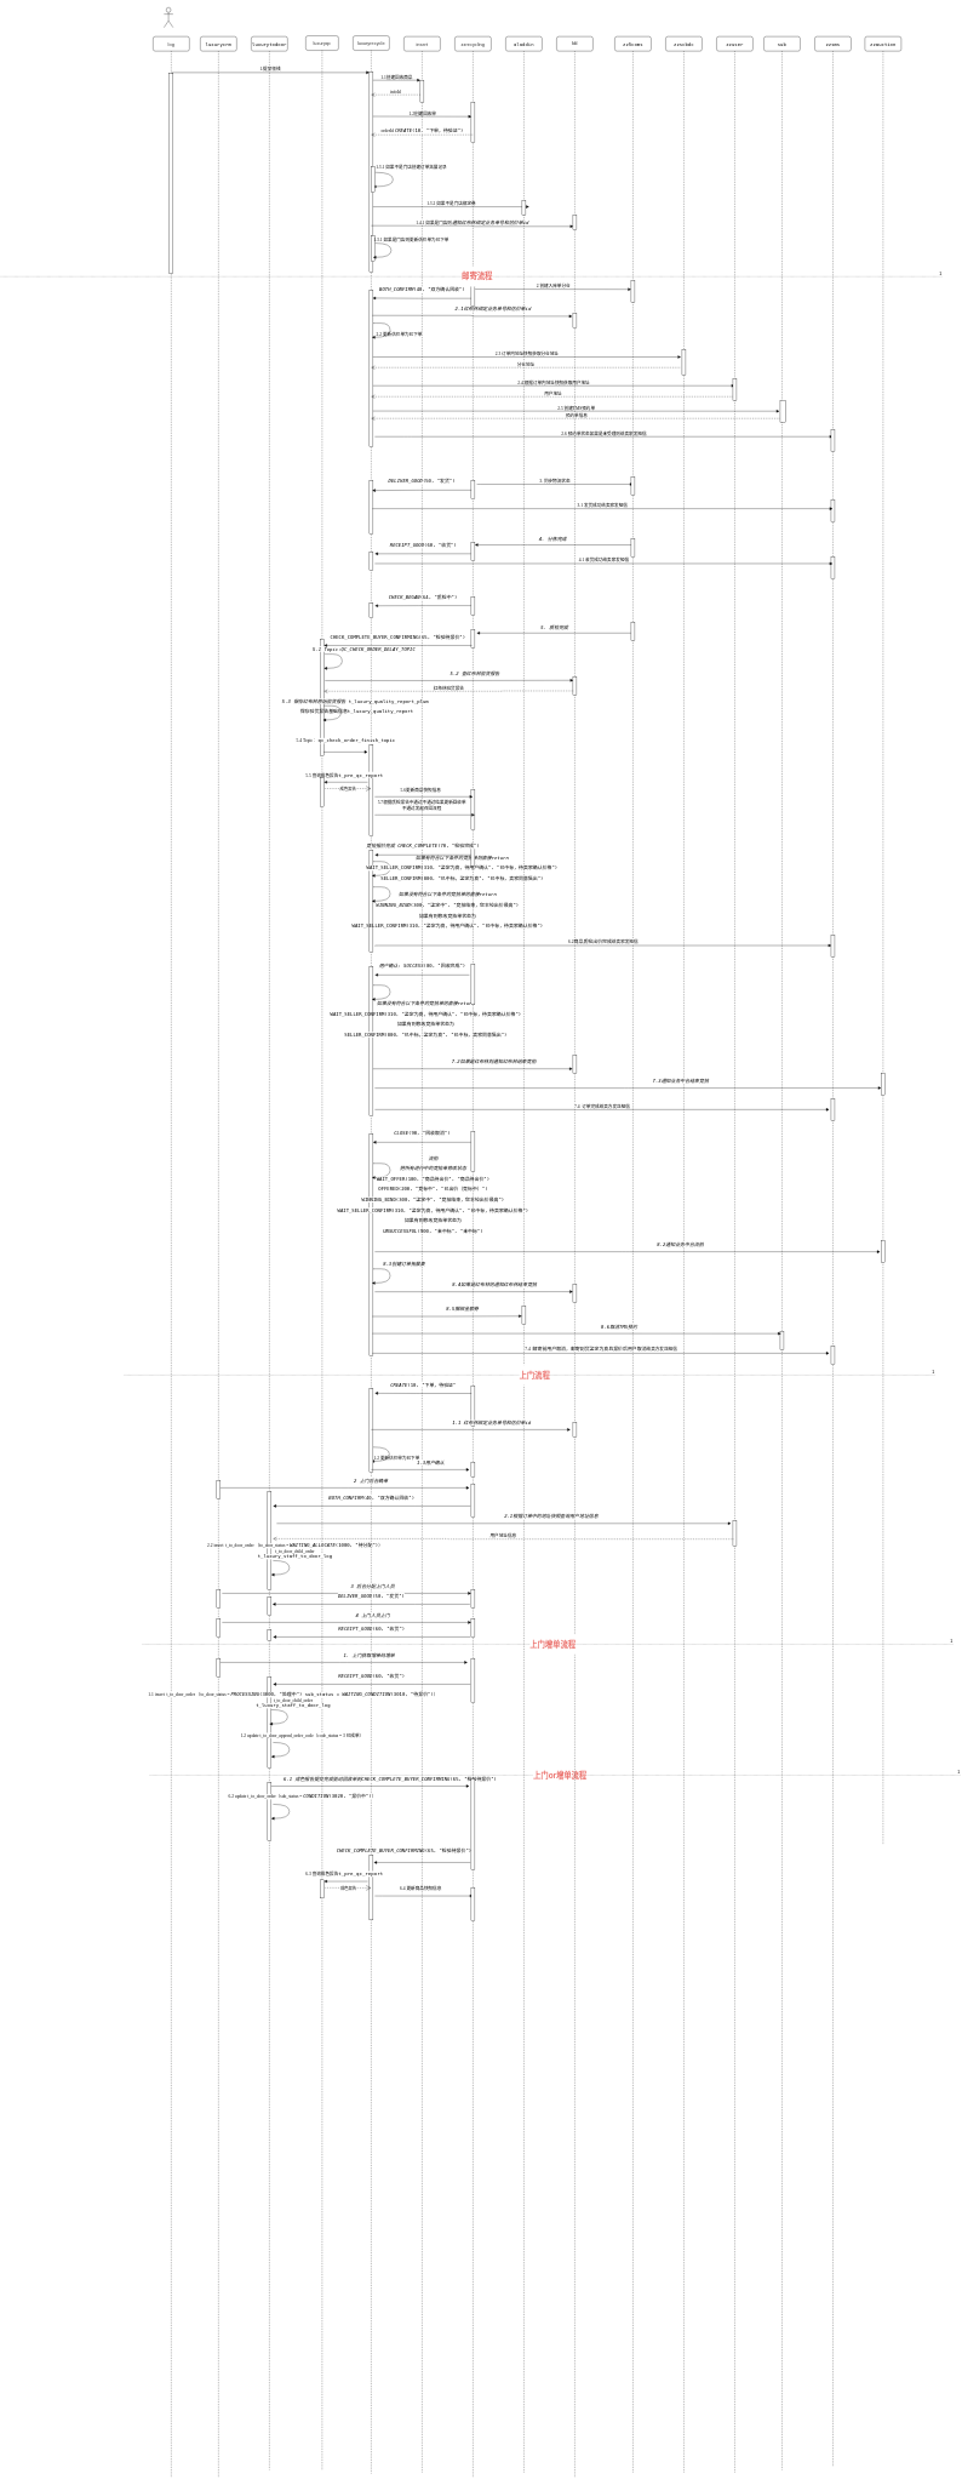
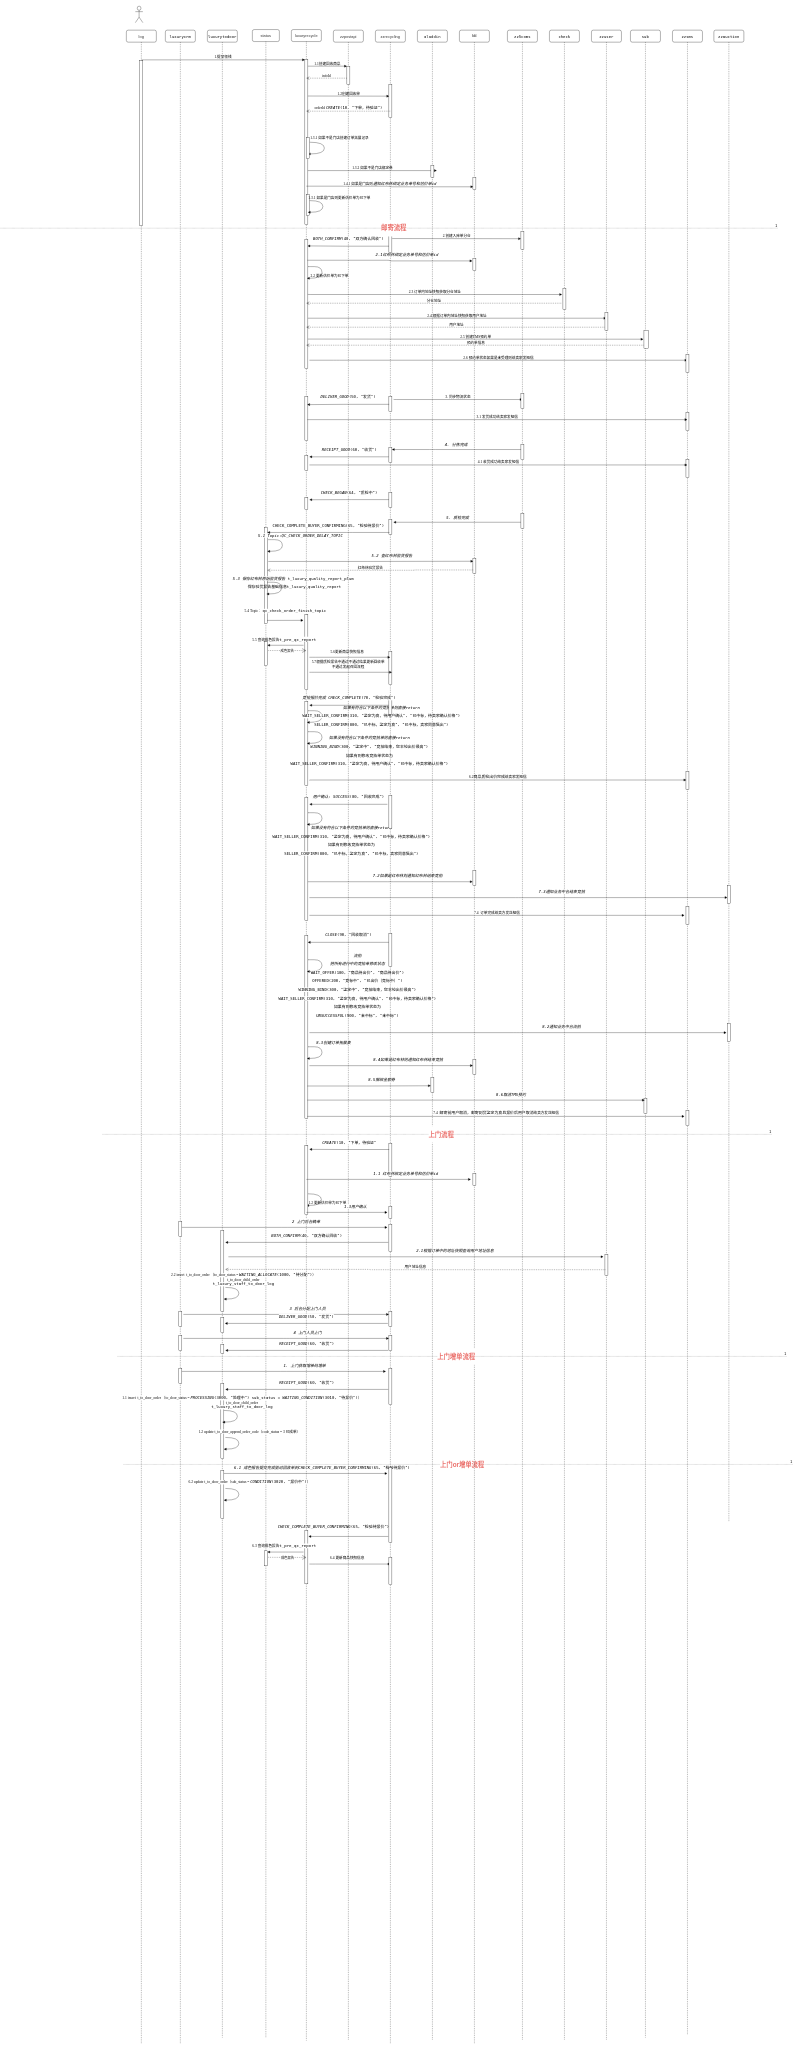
- <mxCell id="127" value="&lt;span style=&quot;color: rgb(50, 50, 50); font-family: &amp;quot;Microsoft YaHei&amp;quot;, 微软雅黑, Arial; font-size: 13px; background-color: rgba(255, 255, 255, 0.01);&quot;&gt;luxuryqc&lt;/span&gt;" style="shape=umlLifeline;perimeter=lifelinePerimeter;whiteSpace=wrap;html=1;container=1;collapsible=0;recursiveResize=0;outlineConnect=0;rounded=1;shadow=0;comic=0;labelBackgroundColor=none;strokeWidth=1;fontFamily=Verdana;fontSize=12;align=center;" parent="1" vertex="1"><mxGeometry x="440" y="98" width="90" height="6692" as="geometry" /></mxCell>
+ <mxCell id="127" value="&lt;span style=&quot;color: rgb(50, 50, 50); font-family: &amp;quot;Microsoft YaHei&amp;quot;, 微软雅黑, Arial; font-size: 13px; background-color: rgba(255, 255, 255, 0.01);&quot;&gt;status&lt;/span&gt;" style="shape=umlLifeline;perimeter=lifelinePerimeter;whiteSpace=wrap;html=1;container=1;collapsible=0;recursiveResize=0;outlineConnect=0;rounded=1;shadow=0;comic=0;labelBackgroundColor=none;strokeWidth=1;fontFamily=Verdana;fontSize=12;align=center;" parent="1" vertex="1"><mxGeometry x="440" y="98" width="90" height="6692" as="geometry" /></mxCell>
- <mxCell id="36" value="&lt;span style=&quot;color: rgb(50, 50, 50); font-family: &amp;quot;Microsoft YaHei&amp;quot;, 微软雅黑, Arial; font-size: 13px; background-color: rgba(255, 255, 255, 0.01);&quot;&gt;insert&lt;/span&gt;" style="shape=umlLifeline;perimeter=lifelinePerimeter;whiteSpace=wrap;html=1;container=1;collapsible=0;recursiveResize=0;outlineConnect=0;rounded=1;shadow=0;comic=0;labelBackgroundColor=none;strokeWidth=1;fontFamily=Verdana;fontSize=12;align=center;" parent="1" vertex="1"><mxGeometry x="710" y="100" width="100" height="6700" as="geometry" /></mxCell>
+ <mxCell id="36" value="&lt;span style=&quot;color: rgb(50, 50, 50); font-family: &amp;quot;Microsoft YaHei&amp;quot;, 微软雅黑, Arial; font-size: 13px; background-color: rgba(255, 255, 255, 0.01);&quot;&gt;zzpostapi&lt;/span&gt;" style="shape=umlLifeline;perimeter=lifelinePerimeter;whiteSpace=wrap;html=1;container=1;collapsible=0;recursiveResize=0;outlineConnect=0;rounded=1;shadow=0;comic=0;labelBackgroundColor=none;strokeWidth=1;fontFamily=Verdana;fontSize=12;align=center;" parent="1" vertex="1"><mxGeometry x="710" y="100" width="100" height="6700" as="geometry" /></mxCell>
- <mxCell id="105" value="&lt;div style=&quot;&quot;&gt;&lt;pre style=&quot;font-family: &amp;quot;JetBrains Mono&amp;quot;, monospace; font-size: 9.8pt;&quot;&gt;&lt;span style=&quot;background-color: rgb(255, 255, 255);&quot;&gt;zzscbdc&lt;/span&gt;&lt;/pre&gt;&lt;/div&gt;" style="shape=umlLifeline;perimeter=lifelinePerimeter;whiteSpace=wrap;html=1;container=1;collapsible=0;recursiveResize=0;outlineConnect=0;rounded=1;shadow=0;comic=0;labelBackgroundColor=none;strokeWidth=1;fontFamily=Verdana;fontSize=12;align=center;" parent="1" vertex="1"><mxGeometry x="1430" y="100" width="100" height="6700" as="geometry" /></mxCell>
+ <mxCell id="105" value="&lt;div style=&quot;&quot;&gt;&lt;pre style=&quot;font-family: &amp;quot;JetBrains Mono&amp;quot;, monospace; font-size: 9.8pt;&quot;&gt;&lt;span style=&quot;background-color: rgb(255, 255, 255);&quot;&gt;check&lt;/span&gt;&lt;/pre&gt;&lt;/div&gt;" style="shape=umlLifeline;perimeter=lifelinePerimeter;whiteSpace=wrap;html=1;container=1;collapsible=0;recursiveResize=0;outlineConnect=0;rounded=1;shadow=0;comic=0;labelBackgroundColor=none;strokeWidth=1;fontFamily=Verdana;fontSize=12;align=center;" parent="1" vertex="1"><mxGeometry x="1430" y="100" width="100" height="6700" as="geometry" /></mxCell>
